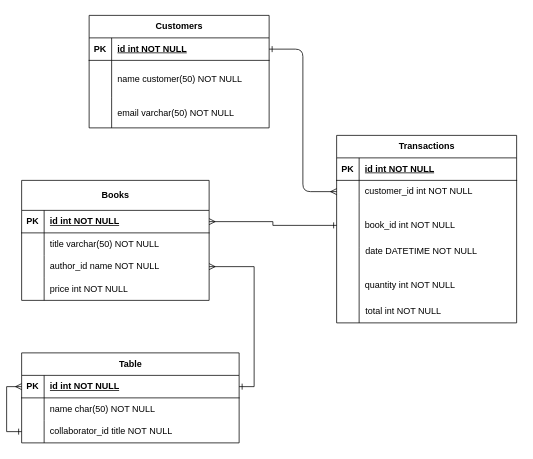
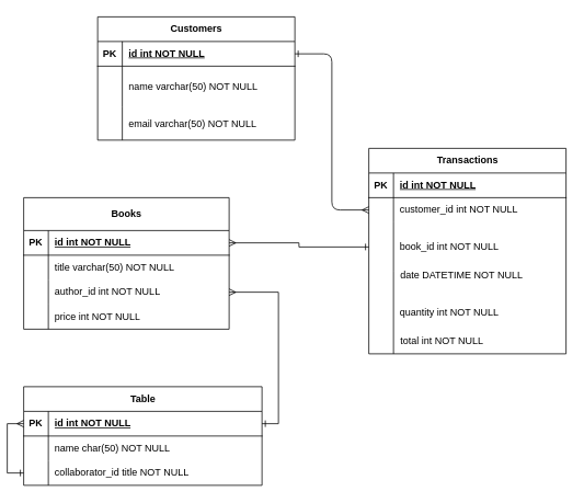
- <mxCell id="8" value="name customer(50) NOT NULL" style="shape=partialRectangle;connectable=0;fillColor=none;top=0;left=0;bottom=0;right=0;align=left;spacingLeft=6;overflow=hidden;whiteSpace=wrap;html=1;" vertex="1" parent="6"><mxGeometry x="30" width="210" height="50" as="geometry"><mxRectangle width="210" height="50" as="alternateBounds" /></mxGeometry></mxCell>
+ <mxCell id="8" value="name varchar(50) NOT NULL" style="shape=partialRectangle;connectable=0;fillColor=none;top=0;left=0;bottom=0;right=0;align=left;spacingLeft=6;overflow=hidden;whiteSpace=wrap;html=1;" vertex="1" parent="6"><mxGeometry x="30" width="210" height="50" as="geometry"><mxRectangle width="210" height="50" as="alternateBounds" /></mxGeometry></mxCell>
- <mxCell id="35" value="author_id name NOT NULL" style="shape=partialRectangle;connectable=0;fillColor=none;top=0;left=0;bottom=0;right=0;align=left;spacingLeft=6;overflow=hidden;whiteSpace=wrap;html=1;" vertex="1" parent="33"><mxGeometry x="30" width="220" height="30" as="geometry"><mxRectangle width="220" height="30" as="alternateBounds" /></mxGeometry></mxCell>
+ <mxCell id="35" value="author_id int NOT NULL" style="shape=partialRectangle;connectable=0;fillColor=none;top=0;left=0;bottom=0;right=0;align=left;spacingLeft=6;overflow=hidden;whiteSpace=wrap;html=1;" vertex="1" parent="33"><mxGeometry x="30" width="220" height="30" as="geometry"><mxRectangle width="220" height="30" as="alternateBounds" /></mxGeometry></mxCell>
